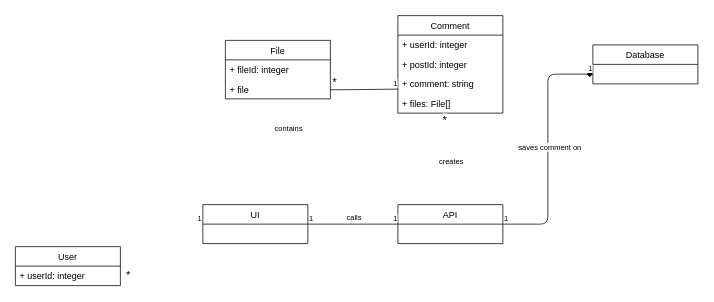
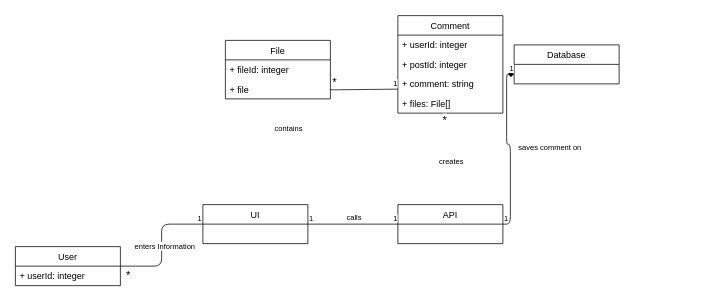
- <mxCell id="4" value="Database" style="swimlane;fontStyle=0;childLayout=stackLayout;horizontal=1;startSize=26;fillColor=none;horizontalStack=0;resizeParent=1;resizeParentMax=0;resizeLast=0;collapsible=1;marginBottom=0;" parent="1" vertex="1"><mxGeometry x="790" y="59" width="140" height="52" as="geometry" /></mxCell>
+ <mxCell id="4" value="Database" style="swimlane;fontStyle=0;childLayout=stackLayout;horizontal=1;startSize=26;fillColor=none;horizontalStack=0;resizeParent=1;resizeParentMax=0;resizeLast=0;collapsible=1;marginBottom=0;" parent="1" vertex="1"><mxGeometry x="685" y="59" width="140" height="52" as="geometry" /></mxCell>
+ <mxCell id="7" value="" style="endArrow=none;html=1;edgeStyle=orthogonalEdgeStyle;entryX=0;entryY=0.5;entryDx=0;entryDy=0;exitX=1;exitY=0.5;exitDx=0;exitDy=0;" parent="1" source="2" target="5" edge="1"><mxGeometry relative="1" as="geometry"><mxPoint x="160" y="367" as="sourcePoint" /><mxPoint x="240" y="326" as="targetPoint" /></mxGeometry></mxCell>
+ <mxCell id="8" value="enters Information" style="resizable=0;html=1;align=right;verticalAlign=bottom;labelBackgroundColor=#ffffff;fontSize=10;" parent="7" connectable="0" vertex="1"><mxGeometry x="1" relative="1" as="geometry"><mxPoint x="-10" y="37" as="offset" /></mxGeometry></mxCell>
